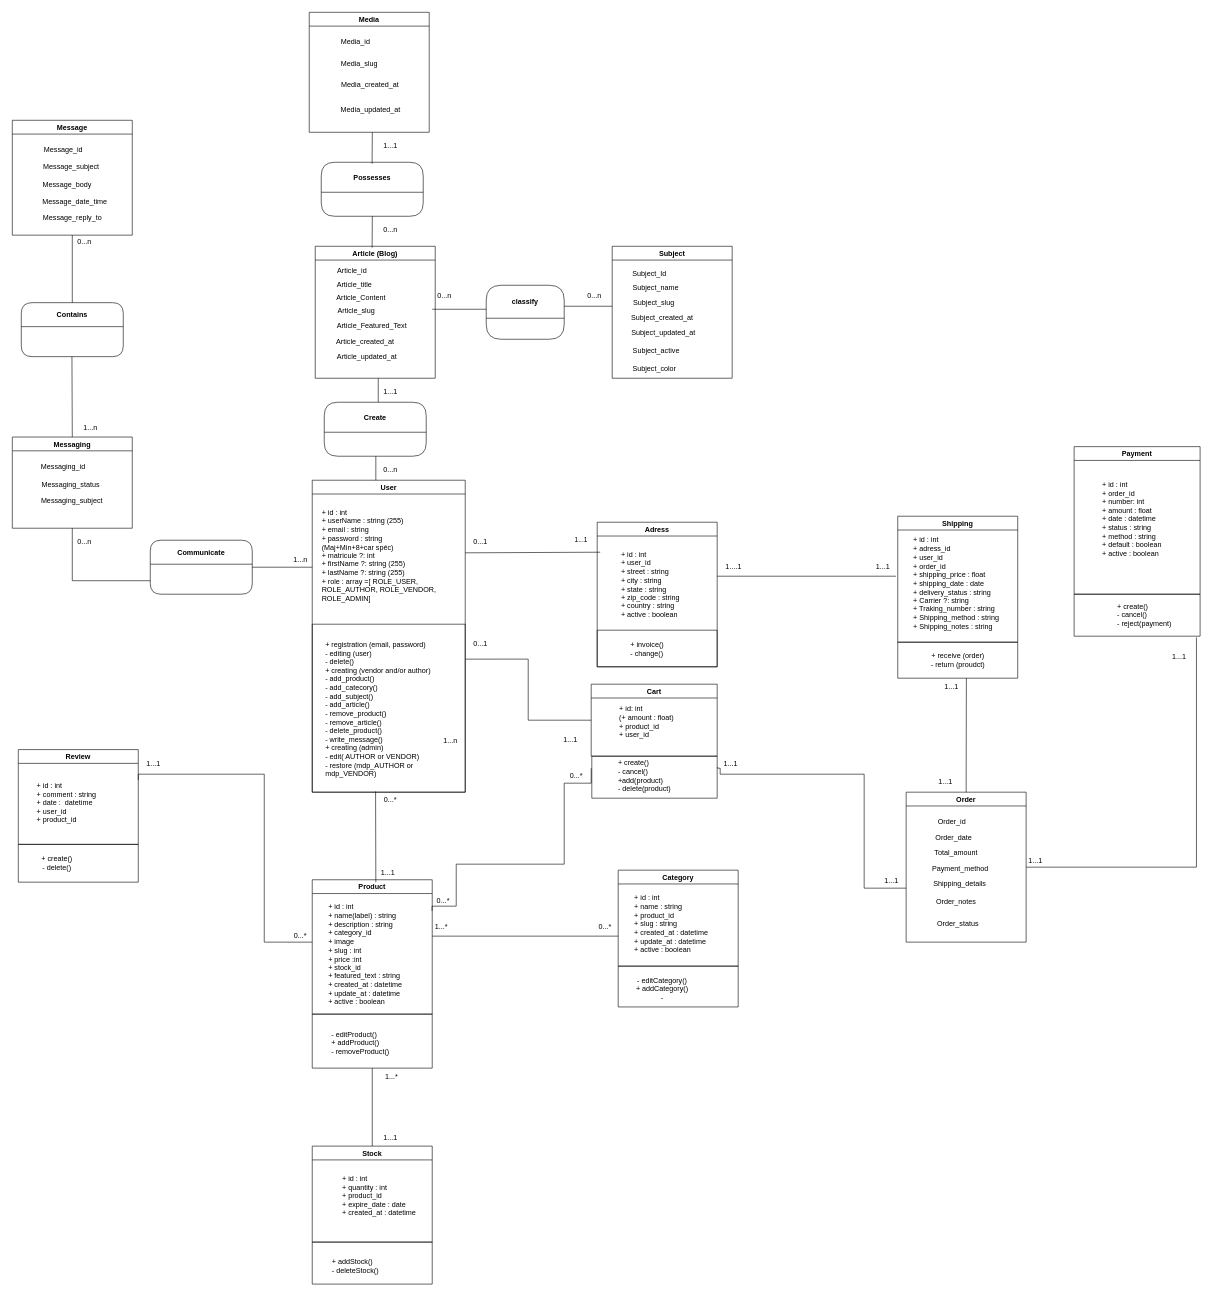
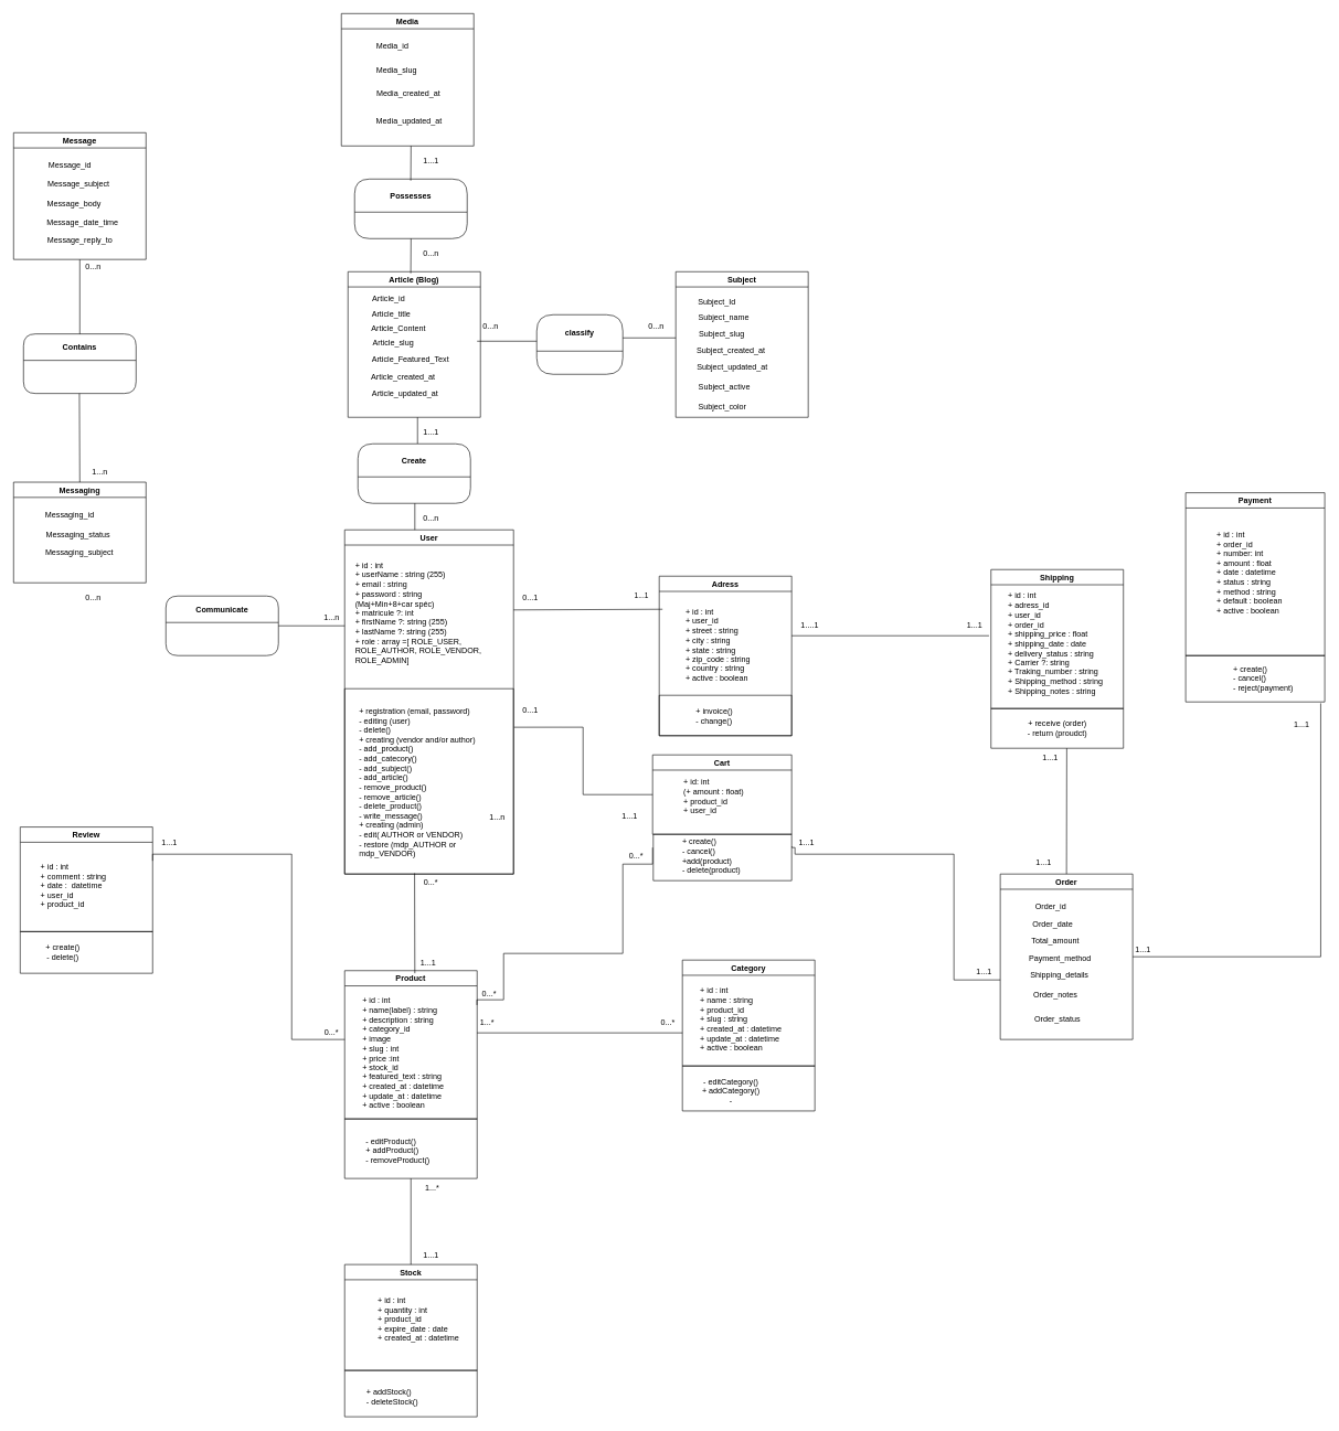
- <mxCell id="52" value="" style="endArrow=none;html=1;rounded=0;entryX=0.5;entryY=1;entryDx=0;entryDy=0;exitX=0;exitY=0.75;exitDx=0;exitDy=0;edgeStyle=orthogonalEdgeStyle;" edge="1" parent="1" source="50" target="46"><mxGeometry width="50" height="50" relative="1" as="geometry"><mxPoint x="80" y="968" as="sourcePoint" /><mxPoint x="130" y="918" as="targetPoint" /></mxGeometry></mxCell>
